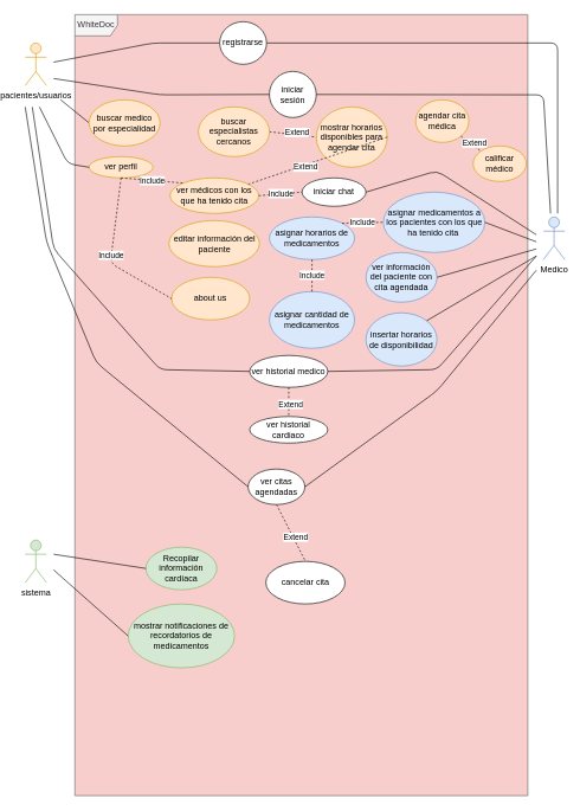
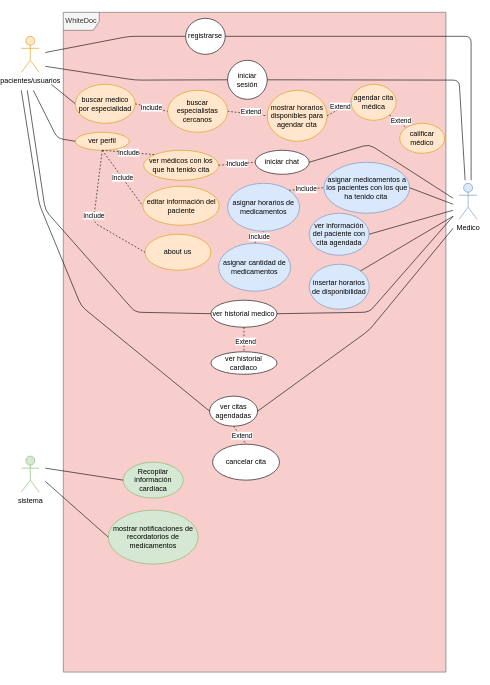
+ <mxCell id="45" value="Include" style="endArrow=none;dashed=1;html=1;exitX=1;exitY=0.5;exitDx=0;exitDy=0;entryX=0;entryY=0.5;entryDx=0;entryDy=0;" parent="1" source="27" target="44" edge="1"><mxGeometry width="50" height="50" relative="1" as="geometry"><mxPoint x="180.56" y="160" as="sourcePoint" /><mxPoint x="279.996" y="152.563" as="targetPoint" /></mxGeometry></mxCell>
- <mxCell id="29" value="Extend" style="endArrow=none;dashed=1;html=1;exitX=1;exitY=0.5;exitDx=0;exitDy=0;" parent="1" source="9" target="30" edge="1"><mxGeometry x="0.178" y="3" width="50" height="50" relative="1" as="geometry"><mxPoint x="360" y="390" as="sourcePoint" /><mxPoint x="390" y="370" as="targetPoint" /><mxPoint as="offset" /></mxGeometry></mxCell>
+ <mxCell id="29" value="Extend" style="endArrow=none;dashed=1;html=1;exitX=1;exitY=0.5;exitDx=0;exitDy=0;entryX=0;entryY=0.5;entryDx=0;entryDy=0;" parent="1" source="9" target="11" edge="1"><mxGeometry x="0.178" y="3" width="50" height="50" relative="1" as="geometry"><mxPoint x="360" y="390" as="sourcePoint" /><mxPoint x="390" y="370" as="targetPoint" /><mxPoint as="offset" /></mxGeometry></mxCell>
+ <mxCell id="34" value="Include" style="endArrow=none;dashed=1;html=1;exitX=0.5;exitY=1;exitDx=0;exitDy=0;entryX=0;entryY=0.5;entryDx=0;entryDy=0;" parent="1" source="15" target="25" edge="1"><mxGeometry width="50" height="50" relative="1" as="geometry"><mxPoint x="196.82" y="348.107" as="sourcePoint" /><mxPoint x="223.484" y="409.751" as="targetPoint" /></mxGeometry></mxCell>
- <mxCell id="18" value="asignar horarios de medicamentos" style="ellipse;whiteSpace=wrap;html=1;fillColor=#dae8fc;strokeColor=#6c8ebf;" parent="1" vertex="1"><mxGeometry x="364" y="305" width="120" height="60" as="geometry" /></mxCell>
+ <mxCell id="18" value="asignar horarios de medicamentos" style="ellipse;whiteSpace=wrap;html=1;fillColor=#dae8fc;strokeColor=#6c8ebf;" parent="1" vertex="1"><mxGeometry x="364" y="305" width="120" height="80" as="geometry" /></mxCell>
- <mxCell id="16" value="asignar cantidad de medicamentos" style="ellipse;whiteSpace=wrap;html=1;fillColor=#dae8fc;strokeColor=#6c8ebf;" parent="1" vertex="1"><mxGeometry x="364" y="410" width="120" height="80" as="geometry" /></mxCell>
+ <mxCell id="16" value="asignar cantidad de medicamentos" style="ellipse;whiteSpace=wrap;html=1;fillColor=#dae8fc;strokeColor=#6c8ebf;" parent="1" vertex="1"><mxGeometry x="349" y="405" width="120" height="80" as="geometry" /></mxCell>
- <mxCell id="17" value="cancelar cita" style="ellipse;whiteSpace=wrap;html=1;" parent="1" vertex="1"><mxGeometry x="359" y="790" width="111.5" height="60" as="geometry" /></mxCell>
+ <mxCell id="17" value="cancelar cita" style="ellipse;whiteSpace=wrap;html=1;" parent="1" vertex="1"><mxGeometry x="339" y="740" width="111.5" height="60" as="geometry" /></mxCell>
